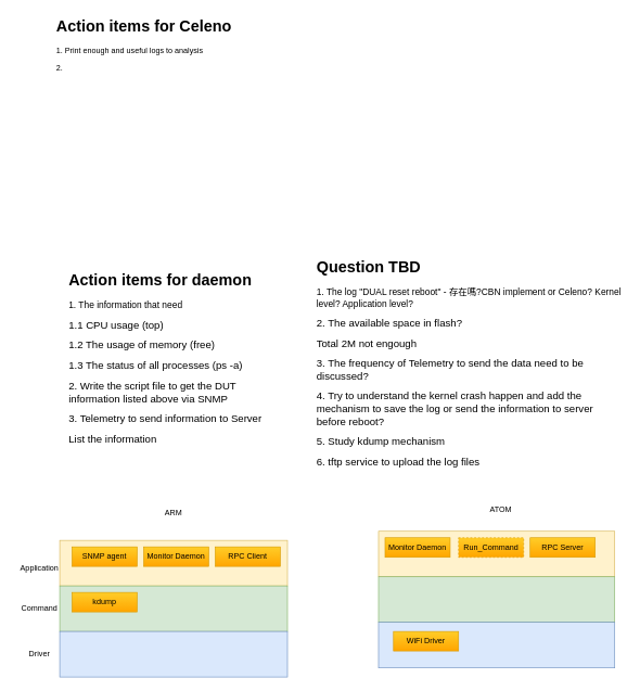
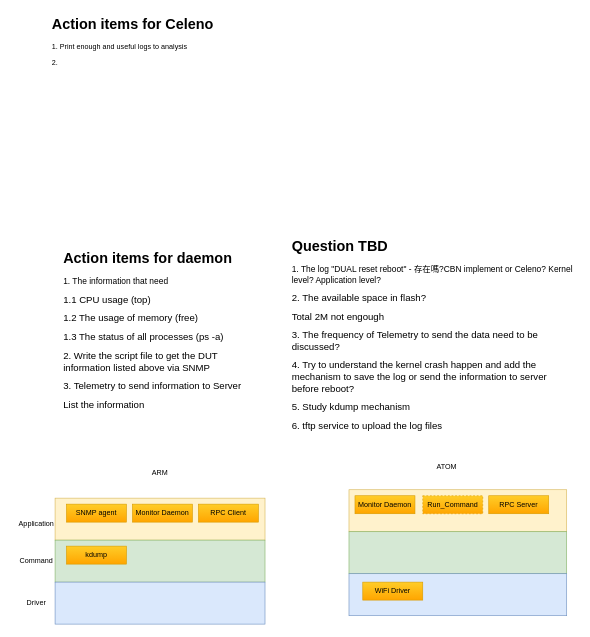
- <mxCell id="14" value="ATOM" style="text;html=1;strokeColor=none;fillColor=none;align=center;verticalAlign=middle;whiteSpace=wrap;rounded=0;" vertex="1" parent="1"><mxGeometry x="729" y="765" width="80" height="35" as="geometry" /></mxCell>
+ <mxCell id="14" value="ATOM" style="text;html=1;strokeColor=none;fillColor=none;align=center;verticalAlign=middle;whiteSpace=wrap;rounded=0;" vertex="1" parent="1"><mxGeometry x="704" y="760" width="80" height="35" as="geometry" /></mxCell>
